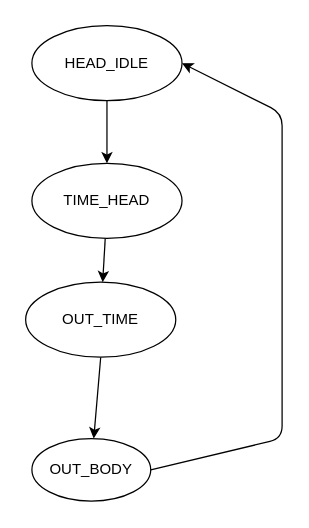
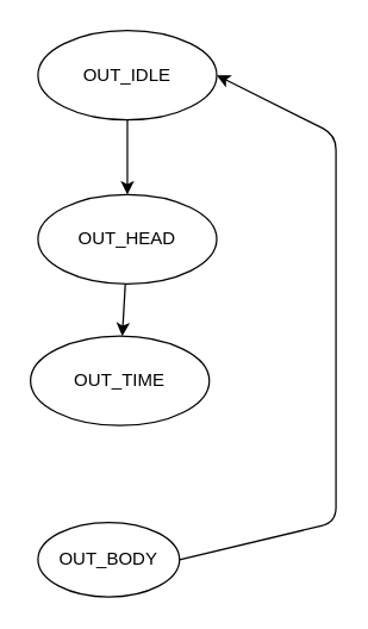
- <mxCell id="3" value="&lt;font color=&quot;#000000&quot;&gt;HEAD_IDLE&lt;/font&gt;" style="ellipse;whiteSpace=wrap;html=1;strokeColor=#000000;fillColor=#FFFFFF;" vertex="1" parent="1"><mxGeometry x="25" y="20" width="120" height="60" as="geometry" /></mxCell>
+ <mxCell id="3" value="&lt;font color=&quot;#000000&quot;&gt;OUT_IDLE&lt;/font&gt;" style="ellipse;whiteSpace=wrap;html=1;strokeColor=#000000;fillColor=#FFFFFF;" vertex="1" parent="1"><mxGeometry x="25" y="20" width="120" height="60" as="geometry" /></mxCell>
- <mxCell id="5" value="&lt;font color=&quot;#000000&quot;&gt;TIME_HEAD&lt;/font&gt;" style="ellipse;whiteSpace=wrap;html=1;strokeColor=#000000;fillColor=#FFFFFF;" vertex="1" parent="1"><mxGeometry x="25" y="130" width="120" height="60" as="geometry" /></mxCell>
+ <mxCell id="5" value="&lt;font color=&quot;#000000&quot;&gt;OUT_HEAD&lt;/font&gt;" style="ellipse;whiteSpace=wrap;html=1;strokeColor=#000000;fillColor=#FFFFFF;" vertex="1" parent="1"><mxGeometry x="25" y="130" width="120" height="60" as="geometry" /></mxCell>
- <mxCell id="6" style="edgeStyle=none;html=1;exitX=0.5;exitY=1;exitDx=0;exitDy=0;strokeColor=#000000;" edge="1" parent="1" source="7" target="9"><mxGeometry relative="1" as="geometry" /></mxCell>
